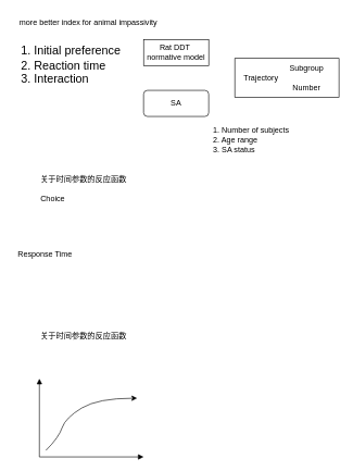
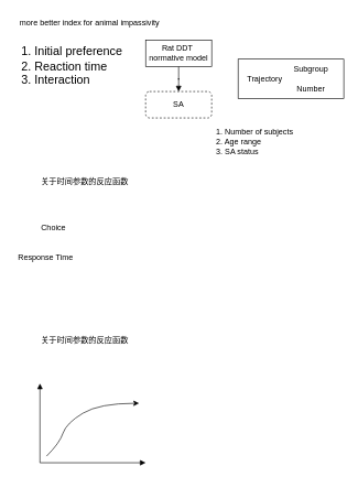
+ <mxCell id="3" style="edgeStyle=orthogonalEdgeStyle;rounded=0;orthogonalLoop=1;jettySize=auto;html=1;endArrow=block;endFill=1;" edge="1" parent="1" source="4" target="5"><mxGeometry relative="1" as="geometry" /></mxCell>
- <mxCell id="5" value="SA" style="rounded=1;whiteSpace=wrap;html=1;" vertex="1" parent="1"><mxGeometry x="220" y="138" width="100" height="40" as="geometry" /></mxCell>
+ <mxCell id="5" value="SA" style="rounded=1;whiteSpace=wrap;html=1;dashed=1;" vertex="1" parent="1"><mxGeometry x="220" y="138" width="100" height="40" as="geometry" /></mxCell>
- <mxCell id="12" value="Choice&amp;nbsp;" style="text;html=1;align=left;verticalAlign=middle;resizable=0;points=[];autosize=1;strokeColor=none;fillColor=none;" vertex="1" parent="1"><mxGeometry x="60" y="290" width="60" height="30" as="geometry" /></mxCell>
+ <mxCell id="12" value="Choice&amp;nbsp;" style="text;html=1;align=left;verticalAlign=middle;resizable=0;points=[];autosize=1;strokeColor=none;fillColor=none;" vertex="1" parent="1"><mxGeometry x="60" y="330" width="60" height="30" as="geometry" /></mxCell>
